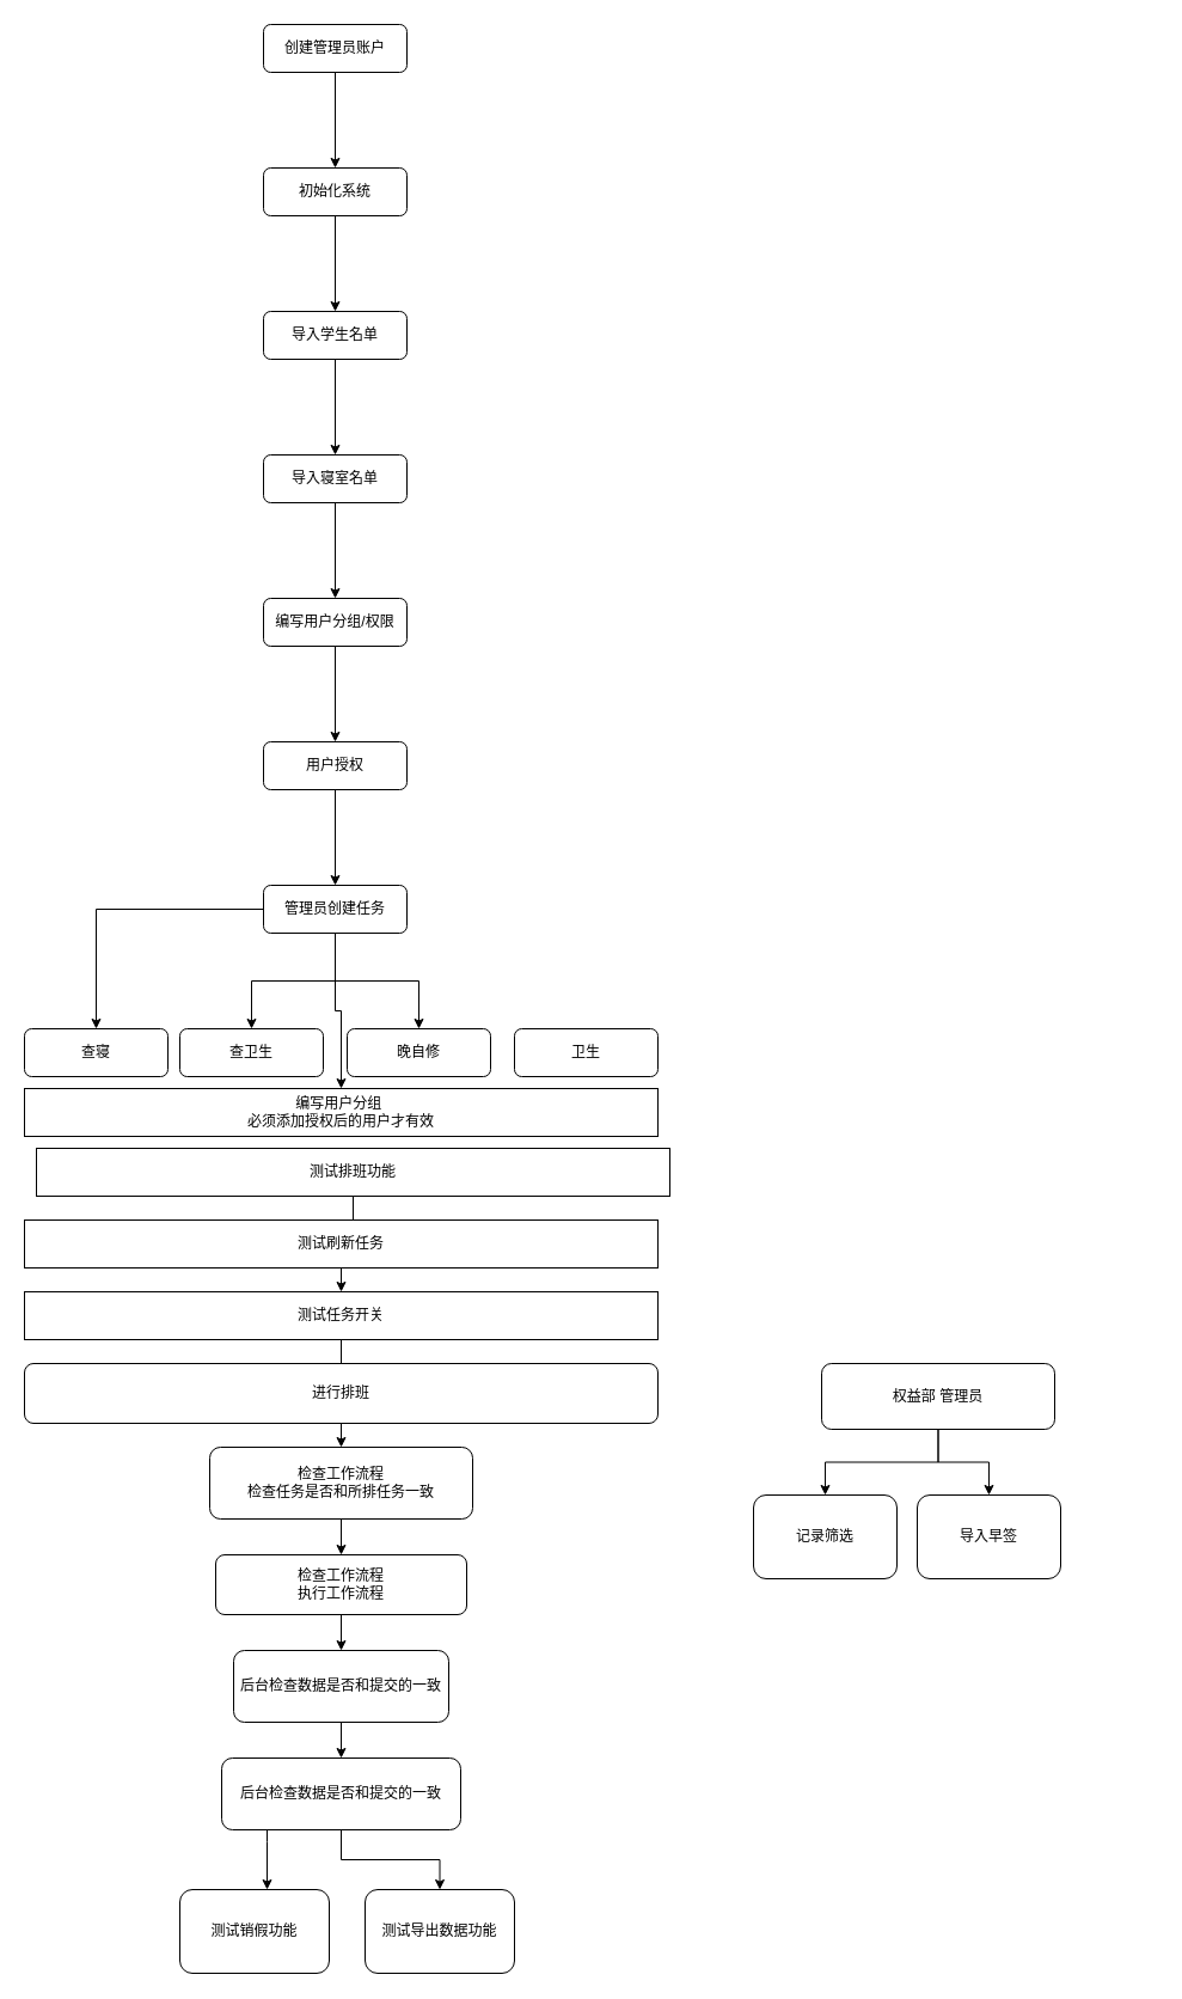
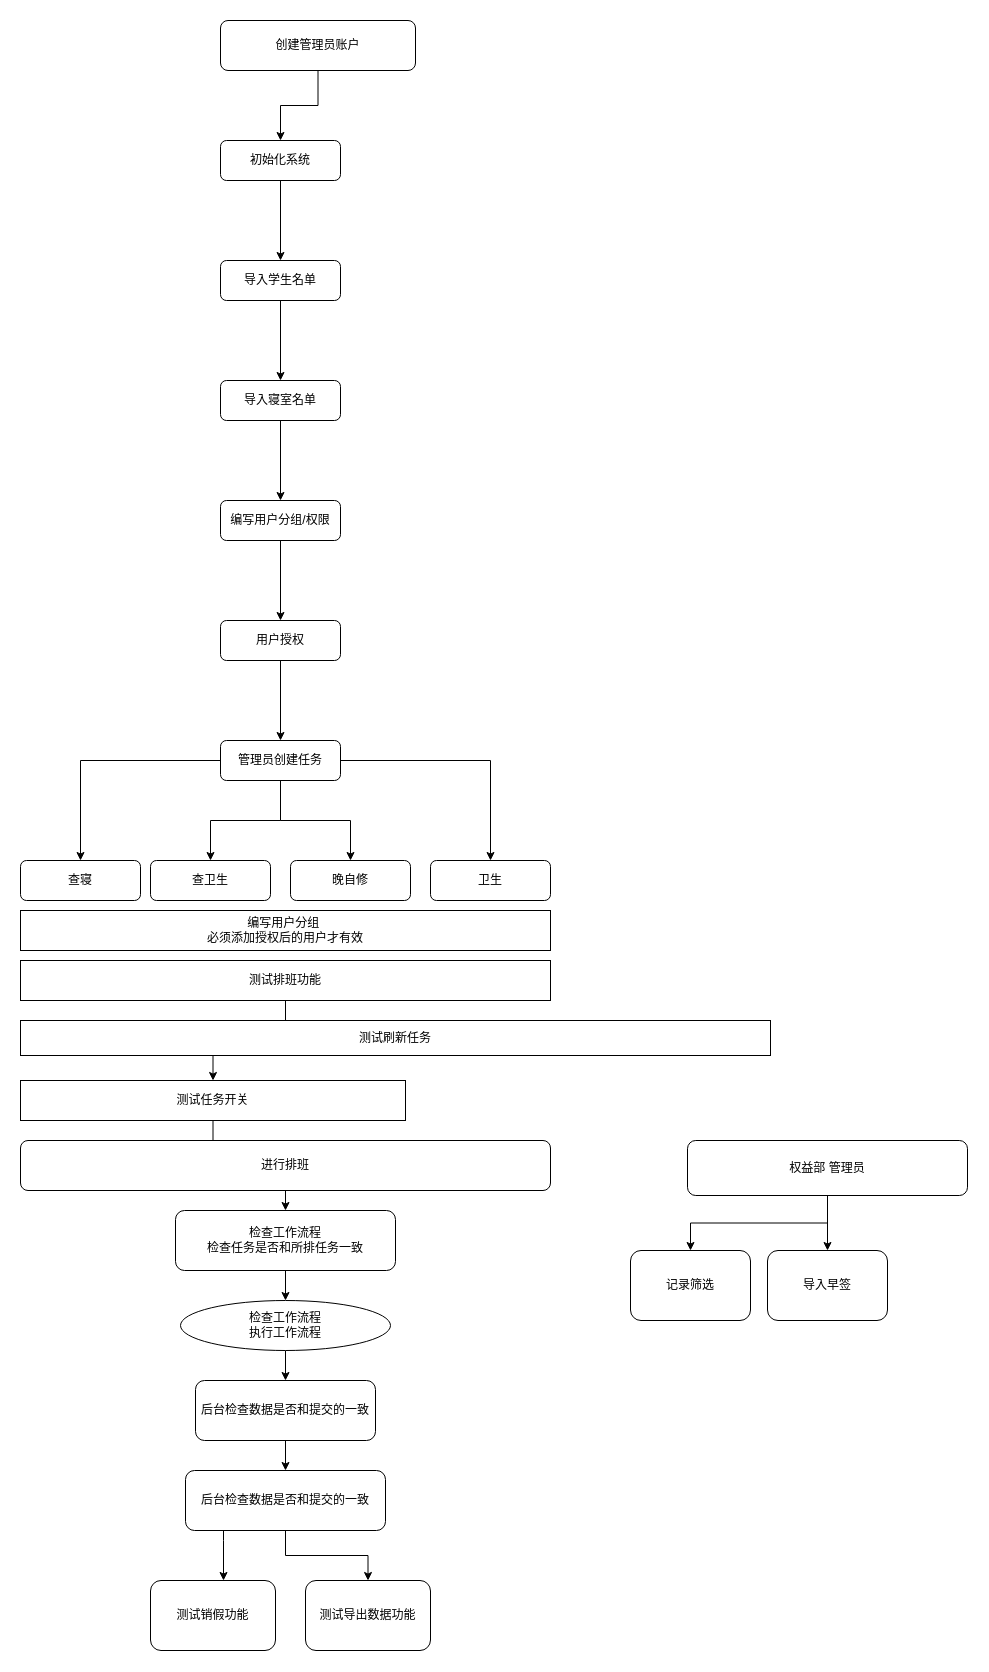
- <mxCell id="3" value="创建管理员账户" style="rounded=1;whiteSpace=wrap;html=1;fontSize=12;glass=0;strokeWidth=1;shadow=0;" parent="1" vertex="1"><mxGeometry x="220" y="20" width="120" height="40" as="geometry" /></mxCell>
+ <mxCell id="3" value="创建管理员账户" style="rounded=1;whiteSpace=wrap;html=1;fontSize=12;glass=0;strokeWidth=1;shadow=0;" parent="1" vertex="1"><mxGeometry x="220" y="20" width="195" height="50" as="geometry" /></mxCell>
- <mxCell id="17" value="" style="edgeStyle=orthogonalEdgeStyle;rounded=0;orthogonalLoop=1;jettySize=auto;html=1;" edge="1" parent="1" source="18" target="31"><mxGeometry relative="1" as="geometry" /></mxCell>
+ <mxCell id="17" value="" style="edgeStyle=orthogonalEdgeStyle;rounded=0;orthogonalLoop=1;jettySize=auto;html=1;" edge="1" parent="1" source="18" target="22"><mxGeometry relative="1" as="geometry" /></mxCell>
- <mxCell id="24" value="测试排班功能" style="rounded=0;whiteSpace=wrap;html=1;" vertex="1" parent="1"><mxGeometry x="30" y="960" width="530" height="40" as="geometry" /></mxCell>
+ <mxCell id="24" value="测试排班功能" style="rounded=0;whiteSpace=wrap;html=1;" vertex="1" parent="1"><mxGeometry x="20" y="960" width="530" height="40" as="geometry" /></mxCell>
- <mxCell id="25" value="测试刷新任务" style="rounded=0;whiteSpace=wrap;html=1;" vertex="1" parent="1"><mxGeometry x="20" y="1020" width="530" height="40" as="geometry" /></mxCell>
+ <mxCell id="25" value="测试刷新任务" style="rounded=0;whiteSpace=wrap;html=1;" vertex="1" parent="1"><mxGeometry x="20" y="1020" width="750" height="35" as="geometry" /></mxCell>
- <mxCell id="27" value="测试任务开关" style="rounded=0;whiteSpace=wrap;html=1;" vertex="1" parent="1"><mxGeometry x="20" y="1080" width="530" height="40" as="geometry" /></mxCell>
+ <mxCell id="27" value="测试任务开关" style="rounded=0;whiteSpace=wrap;html=1;" vertex="1" parent="1"><mxGeometry x="20" y="1080" width="385" height="40" as="geometry" /></mxCell>
- <mxCell id="43" value="权益部 管理员" style="rounded=1;whiteSpace=wrap;html=1;" vertex="1" parent="1"><mxGeometry x="687" y="1140" width="195" height="55" as="geometry" /></mxCell>
+ <mxCell id="43" value="权益部 管理员" style="rounded=1;whiteSpace=wrap;html=1;" vertex="1" parent="1"><mxGeometry x="687" y="1140" width="280" height="55" as="geometry" /></mxCell>
- <mxCell id="33" value="检查工作流程&lt;br&gt;执行工作流程" style="rounded=1;whiteSpace=wrap;html=1;" vertex="1" parent="1"><mxGeometry x="180" y="1300" width="210" height="50" as="geometry" /></mxCell>
+ <mxCell id="33" value="检查工作流程&lt;br&gt;执行工作流程" style="ellipse;whiteSpace=wrap;html=1;" vertex="1" parent="1"><mxGeometry x="180" y="1300" width="210" height="50" as="geometry" /></mxCell>
